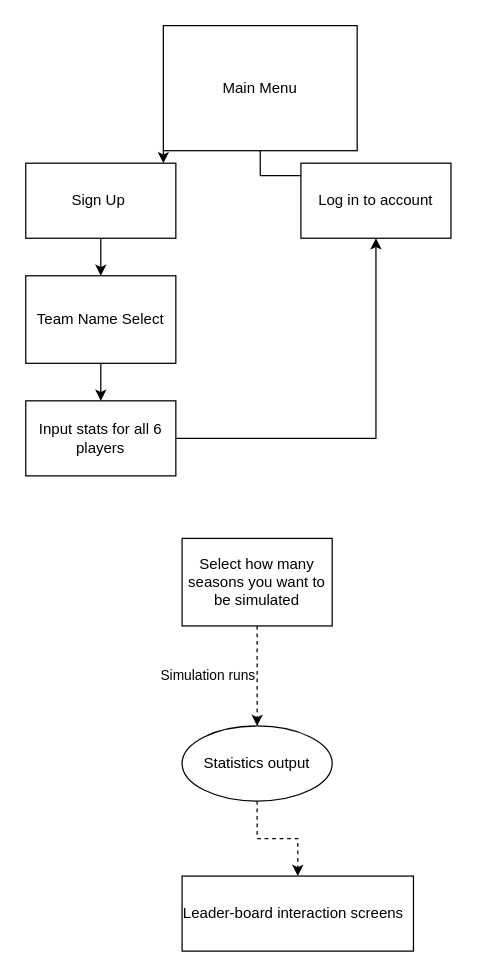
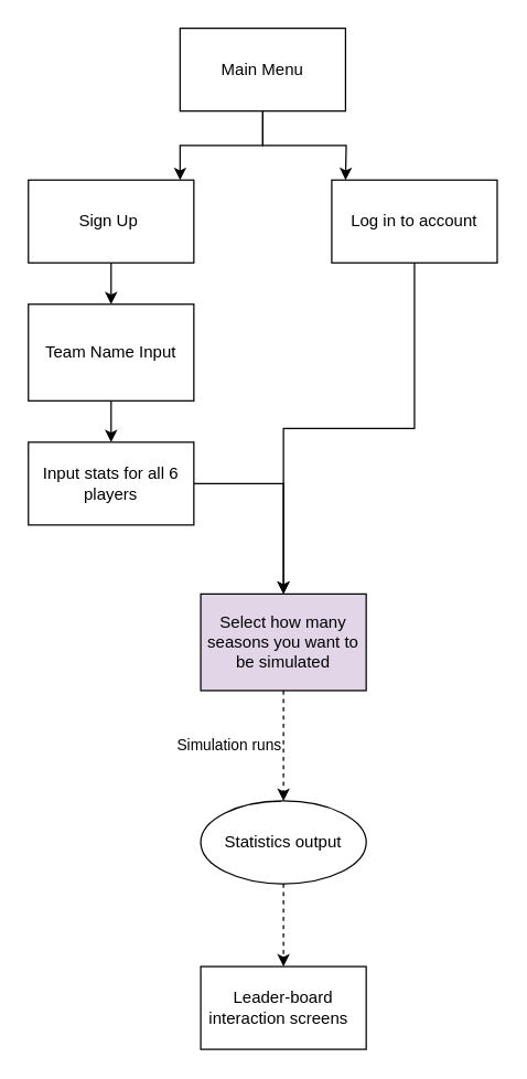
- <mxCell id="4" value="Main Menu" style="rounded=0;whiteSpace=wrap;html=1;" parent="1" vertex="1"><mxGeometry x="130" y="20" width="155" height="100" as="geometry" /></mxCell>
+ <mxCell id="4" value="Main Menu" style="rounded=0;whiteSpace=wrap;html=1;" parent="1" vertex="1"><mxGeometry x="130" y="20" width="120" height="60" as="geometry" /></mxCell>
- <mxCell id="10" value="Team Name Select" style="rounded=0;whiteSpace=wrap;html=1;" parent="1" vertex="1"><mxGeometry x="20" y="220" width="120" height="70" as="geometry" /></mxCell>
+ <mxCell id="10" value="Team Name Input" style="rounded=0;whiteSpace=wrap;html=1;" parent="1" vertex="1"><mxGeometry x="20" y="220" width="120" height="70" as="geometry" /></mxCell>
+ <mxCell id="7" style="edgeStyle=orthogonalEdgeStyle;rounded=0;orthogonalLoop=1;jettySize=auto;html=1;" parent="1" source="8" target="14" edge="1"><mxGeometry relative="1" as="geometry" /></mxCell>
- <mxCell id="11" style="edgeStyle=orthogonalEdgeStyle;rounded=0;orthogonalLoop=1;jettySize=auto;html=1;" parent="1" source="12" target="8" edge="1"><mxGeometry relative="1" as="geometry" /></mxCell>
+ <mxCell id="11" style="edgeStyle=orthogonalEdgeStyle;rounded=0;orthogonalLoop=1;jettySize=auto;html=1;" parent="1" source="12" target="14" edge="1"><mxGeometry relative="1" as="geometry" /></mxCell>
- <mxCell id="14" value="Select how many seasons you want to be simulated" style="rounded=0;whiteSpace=wrap;html=1;" parent="1" vertex="1"><mxGeometry x="145" y="430" width="120" height="70" as="geometry" /></mxCell>
+ <mxCell id="14" value="Select how many seasons you want to be simulated" style="rounded=0;whiteSpace=wrap;html=1;fillColor=#e1d5e7;" parent="1" vertex="1"><mxGeometry x="145" y="430" width="120" height="70" as="geometry" /></mxCell>
- <mxCell id="17" value="Leader-board interaction screens&amp;nbsp;&amp;nbsp;" style="rounded=0;whiteSpace=wrap;html=1;" vertex="1" parent="1"><mxGeometry x="145" y="700" width="185" height="60" as="geometry" /></mxCell>
+ <mxCell id="17" value="Leader-board interaction screens&amp;nbsp;&amp;nbsp;" style="rounded=0;whiteSpace=wrap;html=1;" vertex="1" parent="1"><mxGeometry x="145" y="700" width="120" height="60" as="geometry" /></mxCell>
